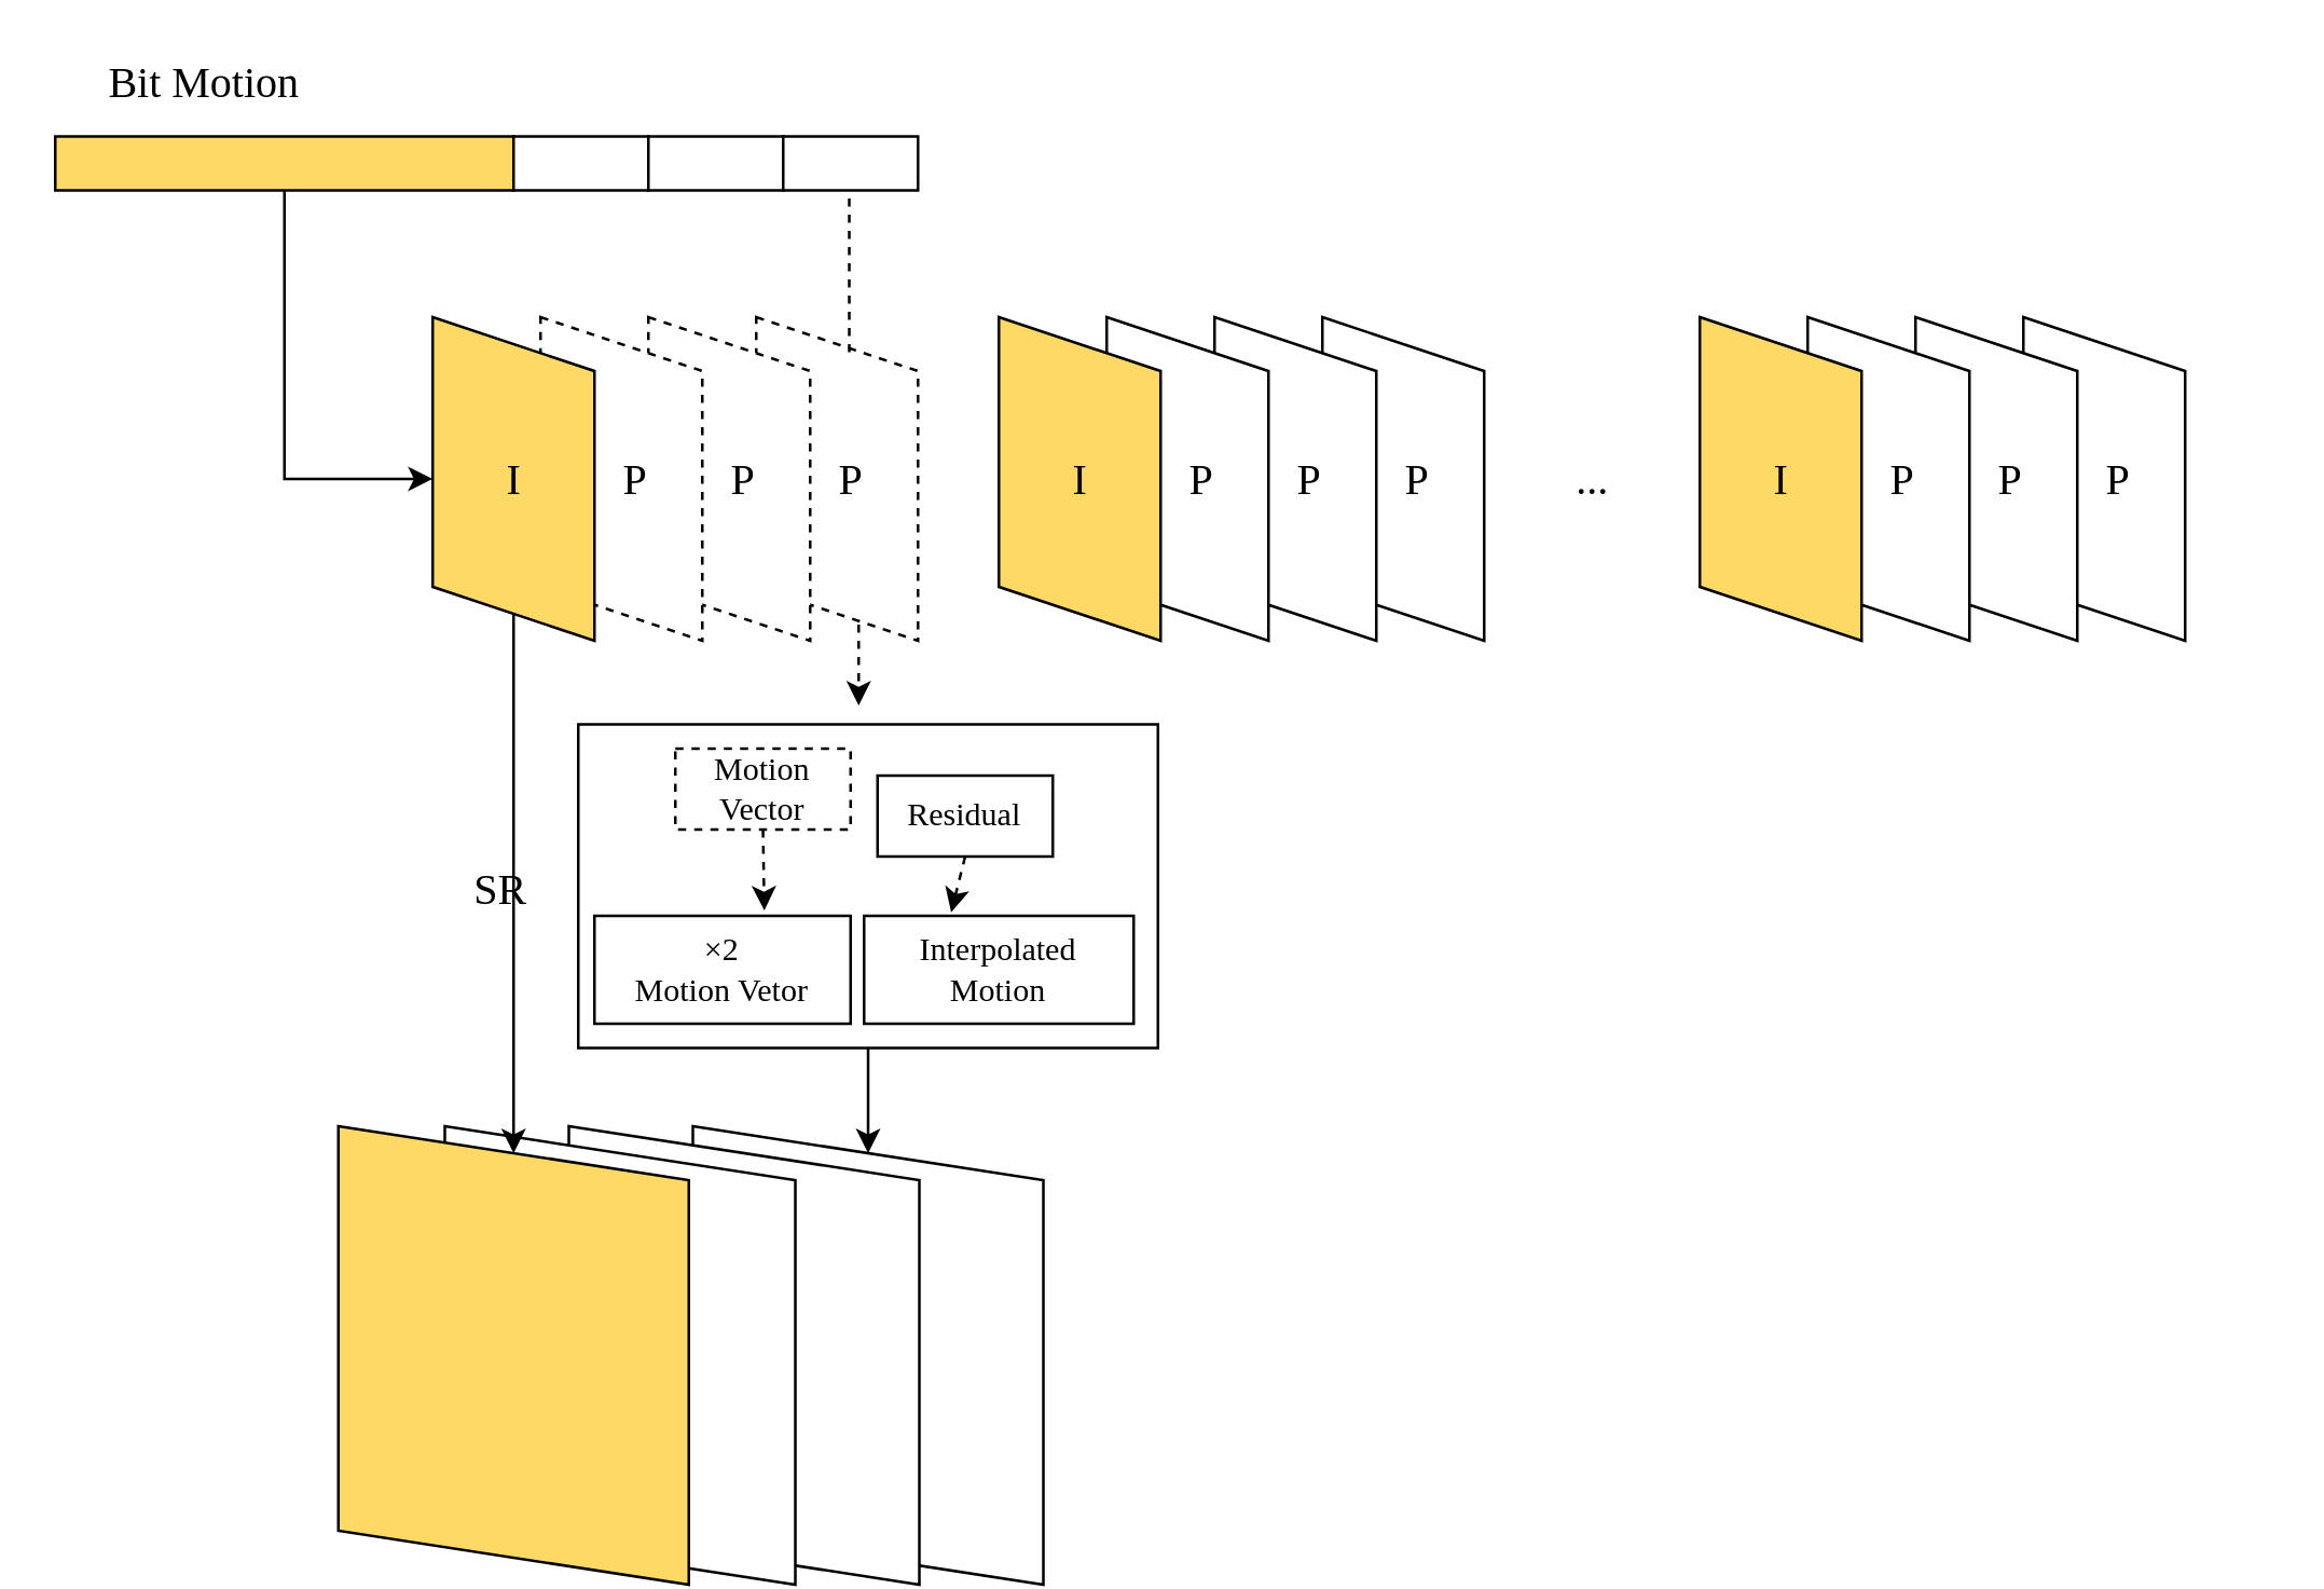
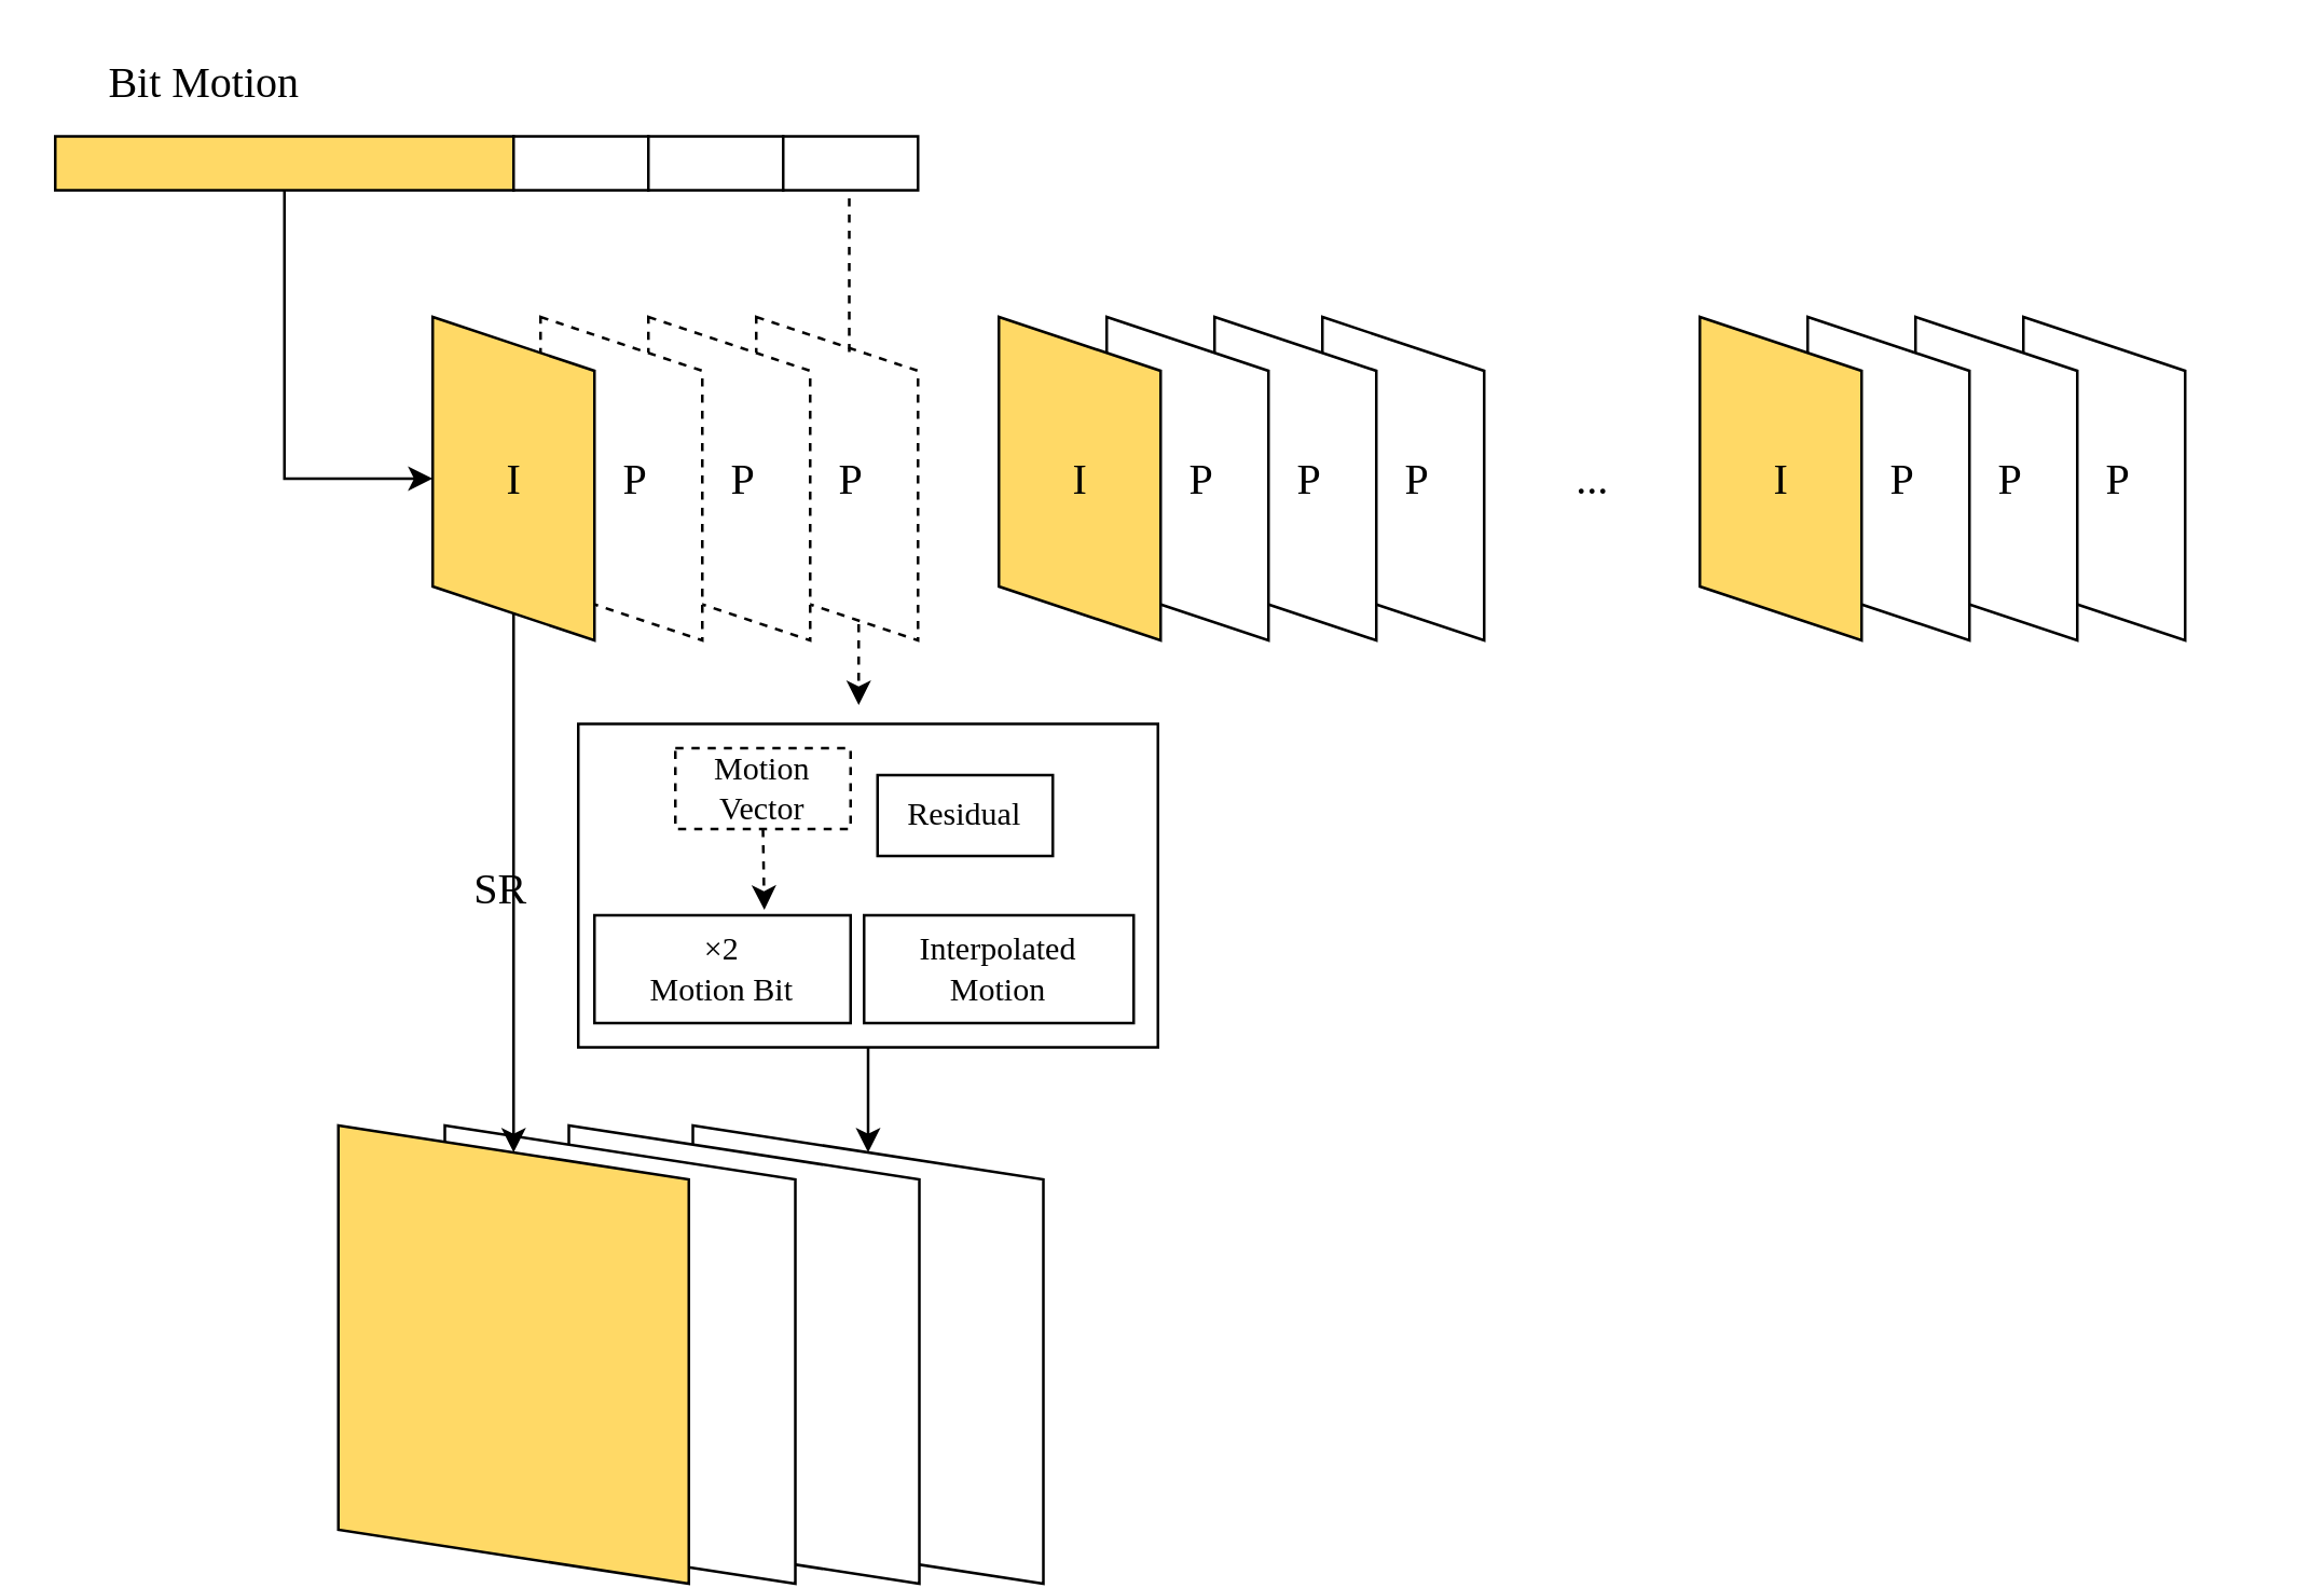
- <mxCell id="42" value="" style="endArrow=classic;html=1;rounded=0;dashed=1;fontFamily=Lucida Console;fontSize=12;exitX=0.5;exitY=1;exitDx=0;exitDy=0;entryX=0.323;entryY=-0.033;entryDx=0;entryDy=0;entryPerimeter=0;" edge="1" parent="1" source="29" target="39"><mxGeometry width="50" height="50" relative="1" as="geometry"><mxPoint x="292.5" y="317" as="sourcePoint" /><mxPoint x="293" y="347" as="targetPoint" /></mxGeometry></mxCell>
- <mxCell id="40" value="×2&lt;br&gt;Motion Vetor" style="rounded=0;whiteSpace=wrap;html=1;fontFamily=Lucida Console;fontSize=12;fillColor=#FFFFFF;" vertex="1" parent="1"><mxGeometry x="220" y="339" width="95" height="40" as="geometry" /></mxCell>
+ <mxCell id="40" value="×2&lt;br&gt;Motion Bit" style="rounded=0;whiteSpace=wrap;html=1;fontFamily=Lucida Console;fontSize=12;fillColor=#FFFFFF;" vertex="1" parent="1"><mxGeometry x="220" y="339" width="95" height="40" as="geometry" /></mxCell>
